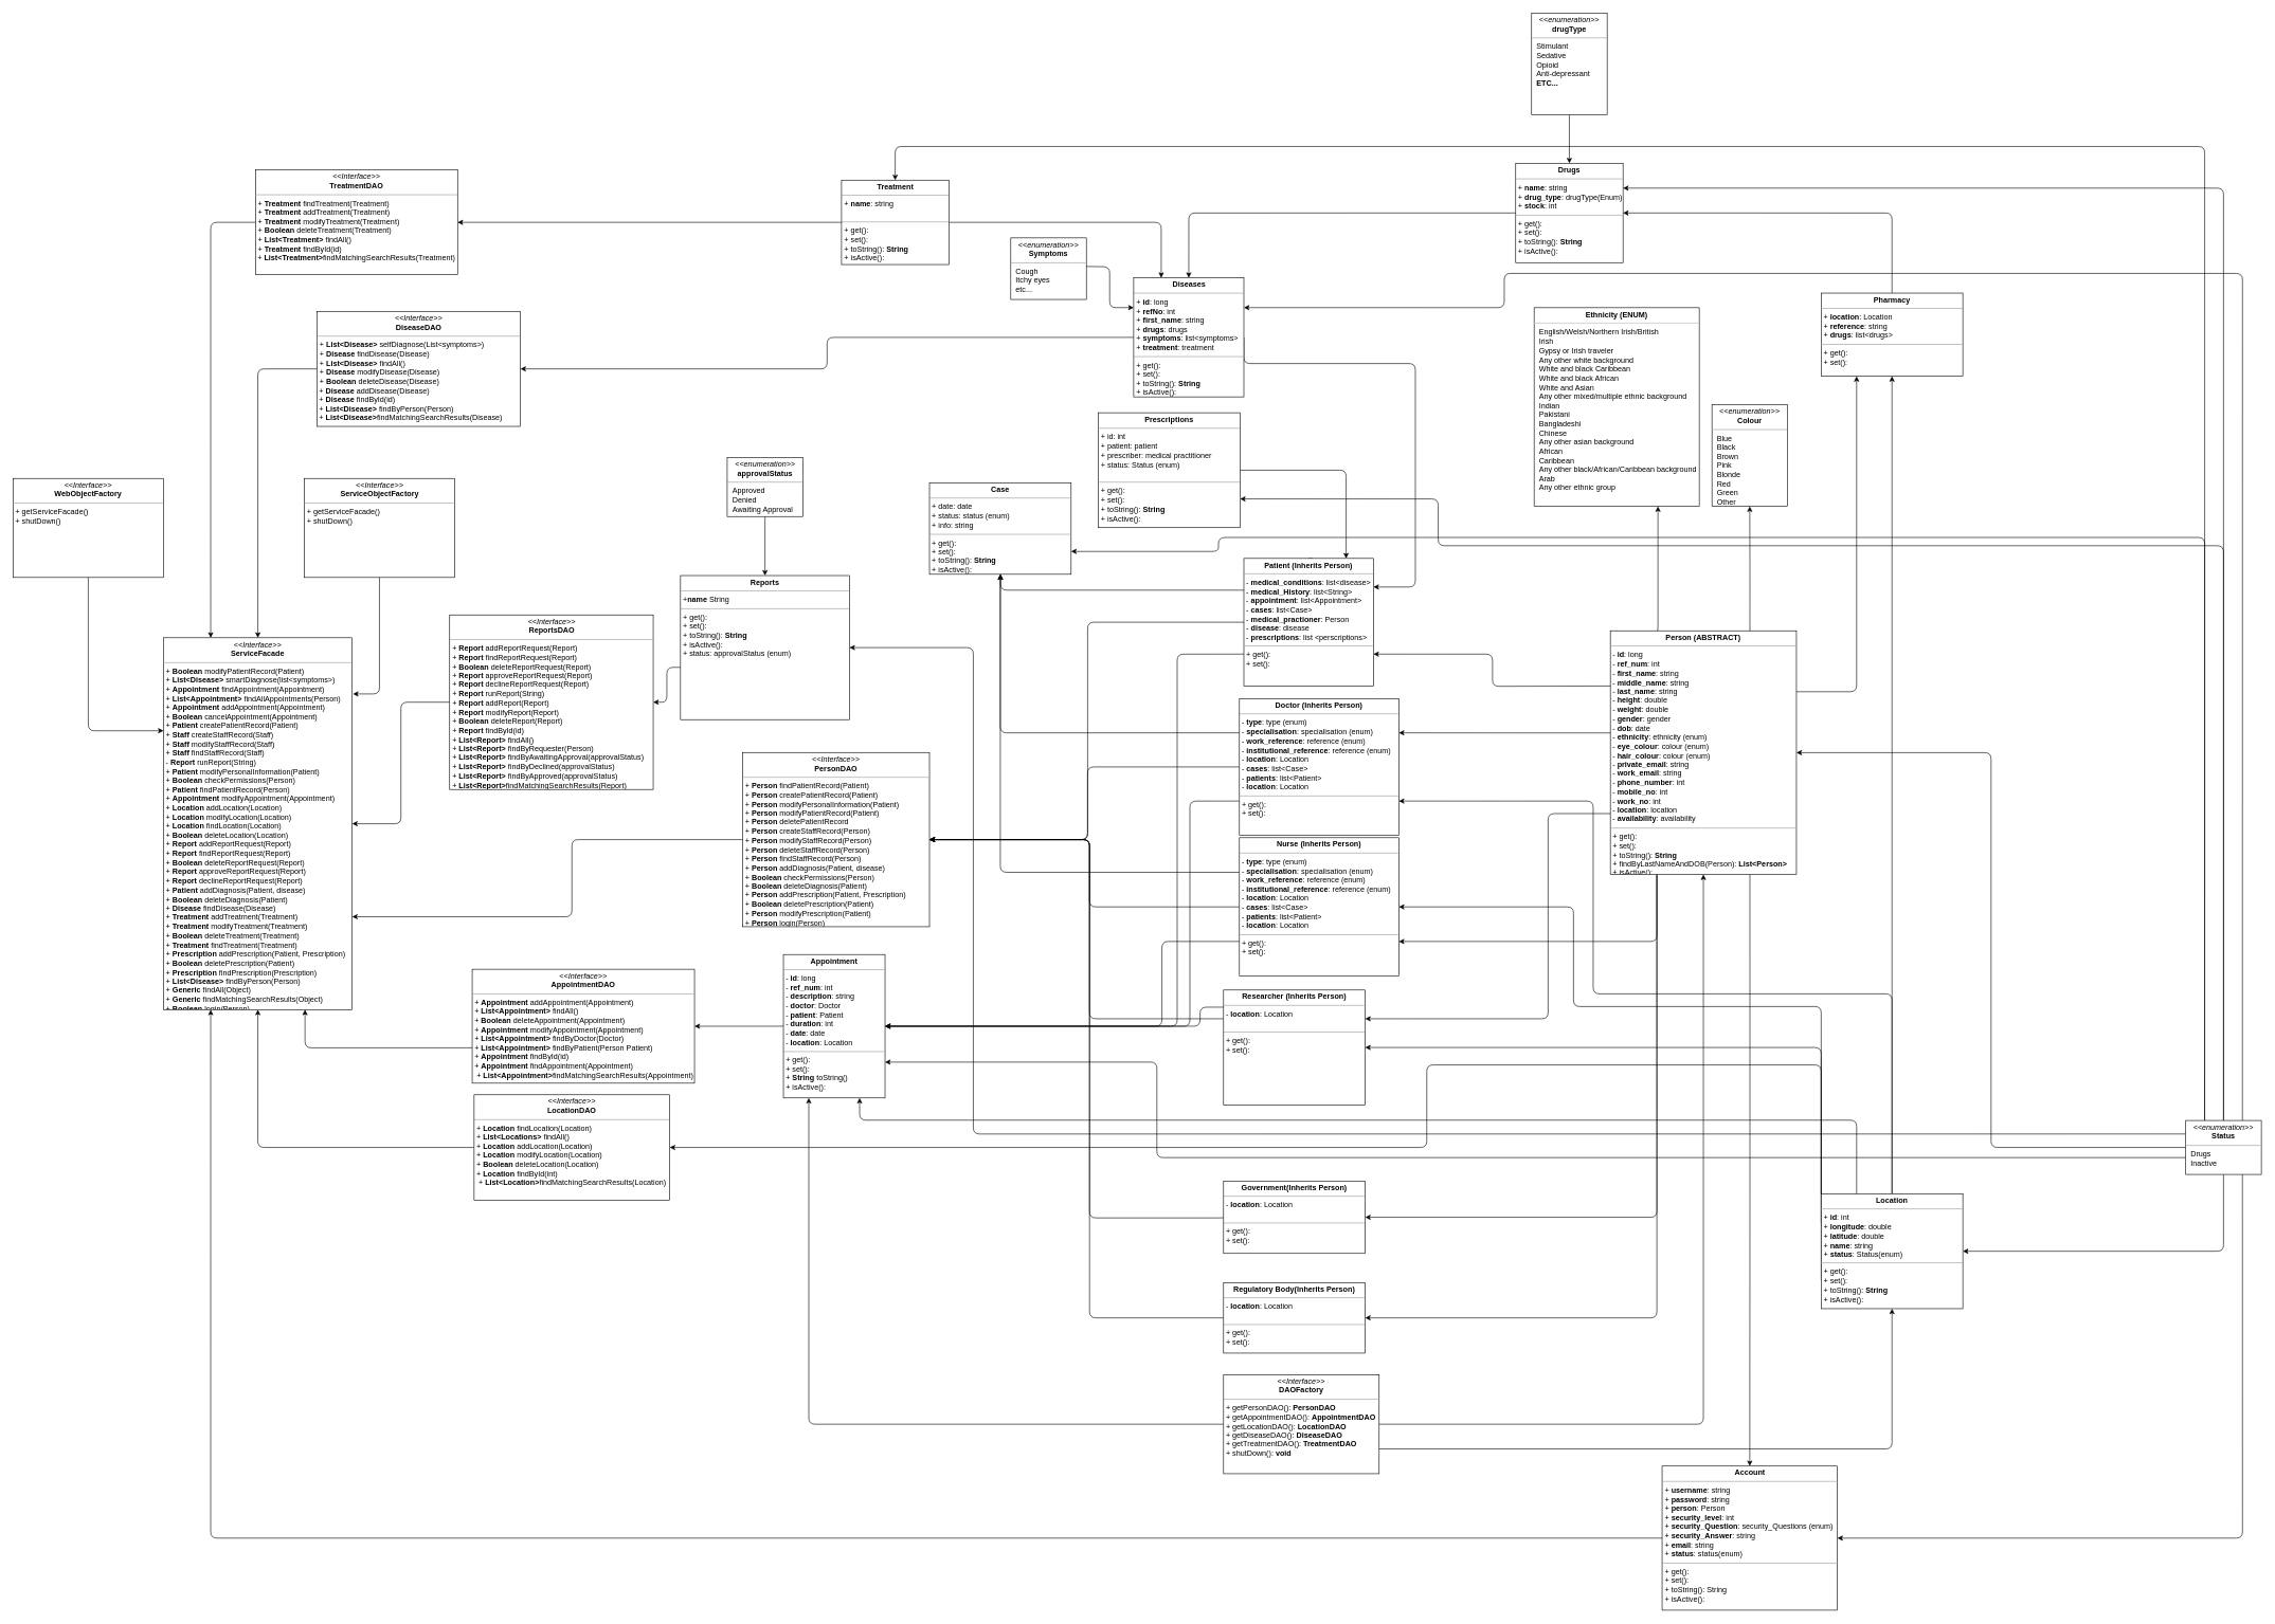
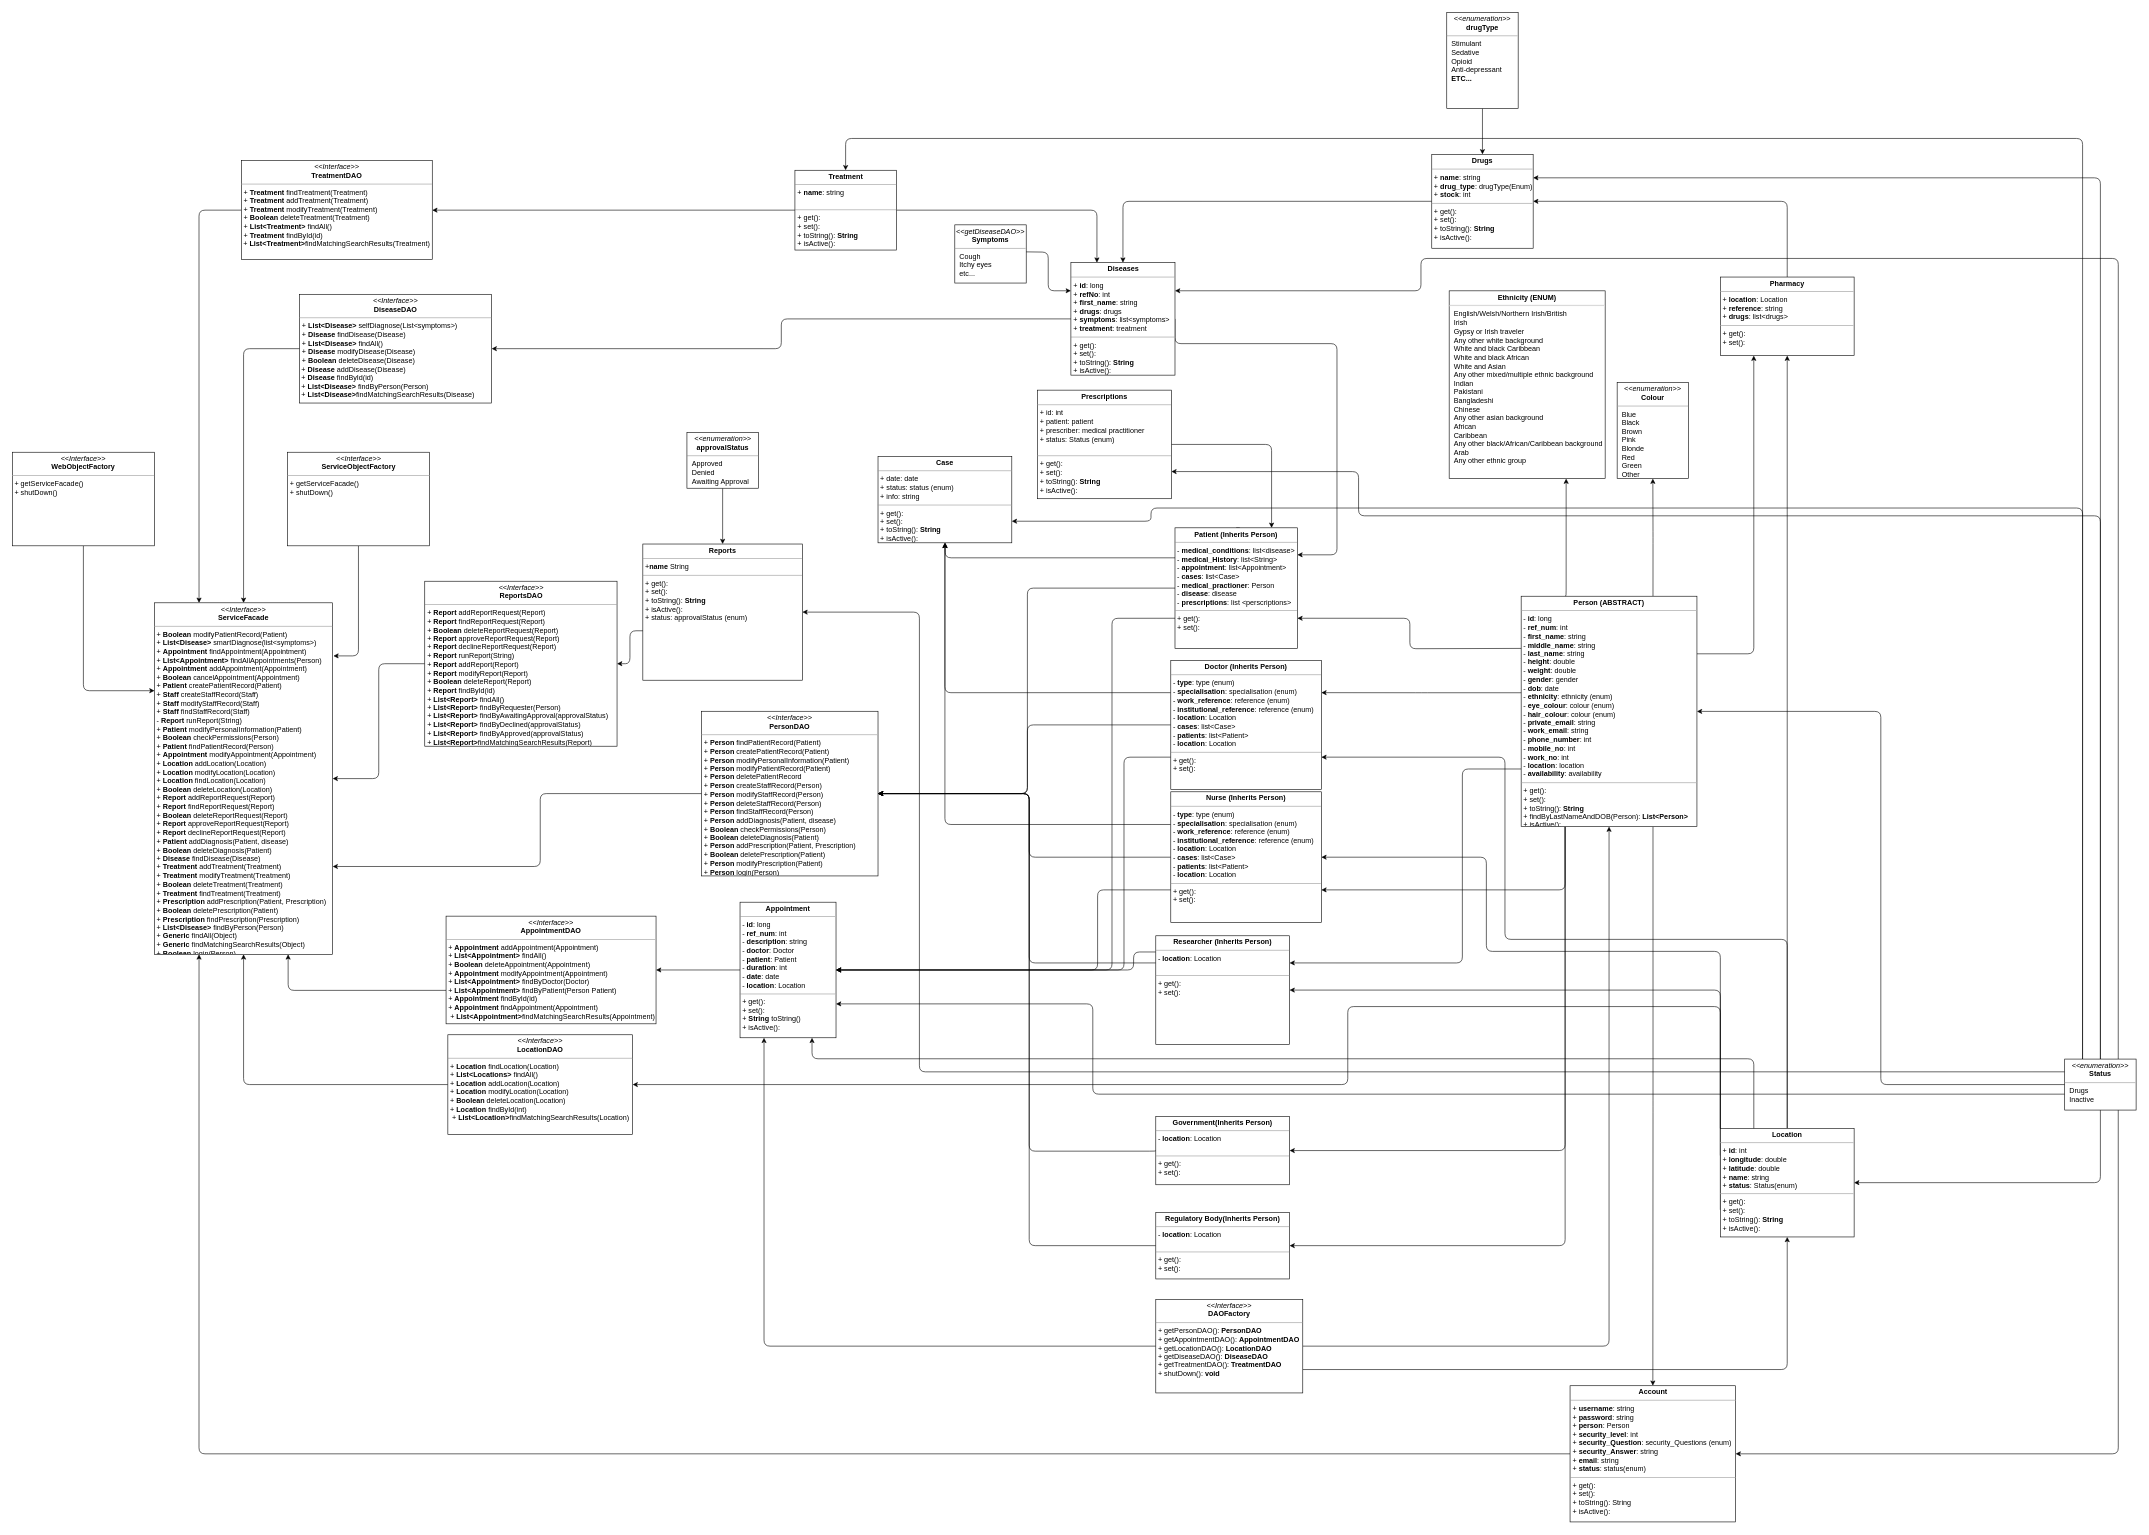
- <mxCell id="66" value="&lt;p style=&quot;margin: 0px ; margin-top: 4px ; text-align: center&quot;&gt;&lt;i&gt;&amp;lt;&amp;lt;enumeration&amp;gt;&amp;gt;&lt;/i&gt;&lt;br&gt;&lt;b&gt;Symptoms&lt;/b&gt;&lt;/p&gt;&lt;hr size=&quot;1&quot;&gt;&lt;p style=&quot;margin: 0px ; margin-left: 4px&quot;&gt;&lt;/p&gt;&lt;p style=&quot;margin: 0px 0px 0px 8px&quot;&gt;Cough&lt;/p&gt;&lt;p style=&quot;margin: 0px 0px 0px 8px&quot;&gt;Itchy eyes&lt;/p&gt;&lt;p style=&quot;margin: 0px 0px 0px 8px&quot;&gt;etc...&lt;/p&gt;" style="verticalAlign=top;align=left;overflow=fill;fontSize=12;fontFamily=Helvetica;html=1;" parent="1" vertex="1"><mxGeometry x="1591" y="374" width="119" height="97" as="geometry" /></mxCell>
+ <mxCell id="66" value="&lt;p style=&quot;margin: 0px ; margin-top: 4px ; text-align: center&quot;&gt;&lt;i&gt;&amp;lt;&amp;lt;getDiseaseDAO&amp;gt;&amp;gt;&lt;/i&gt;&lt;br&gt;&lt;b&gt;Symptoms&lt;/b&gt;&lt;/p&gt;&lt;hr size=&quot;1&quot;&gt;&lt;p style=&quot;margin: 0px ; margin-left: 4px&quot;&gt;&lt;/p&gt;&lt;p style=&quot;margin: 0px 0px 0px 8px&quot;&gt;Cough&lt;/p&gt;&lt;p style=&quot;margin: 0px 0px 0px 8px&quot;&gt;Itchy eyes&lt;/p&gt;&lt;p style=&quot;margin: 0px 0px 0px 8px&quot;&gt;etc...&lt;/p&gt;" style="verticalAlign=top;align=left;overflow=fill;fontSize=12;fontFamily=Helvetica;html=1;" parent="1" vertex="1"><mxGeometry x="1591" y="374" width="119" height="97" as="geometry" /></mxCell>
